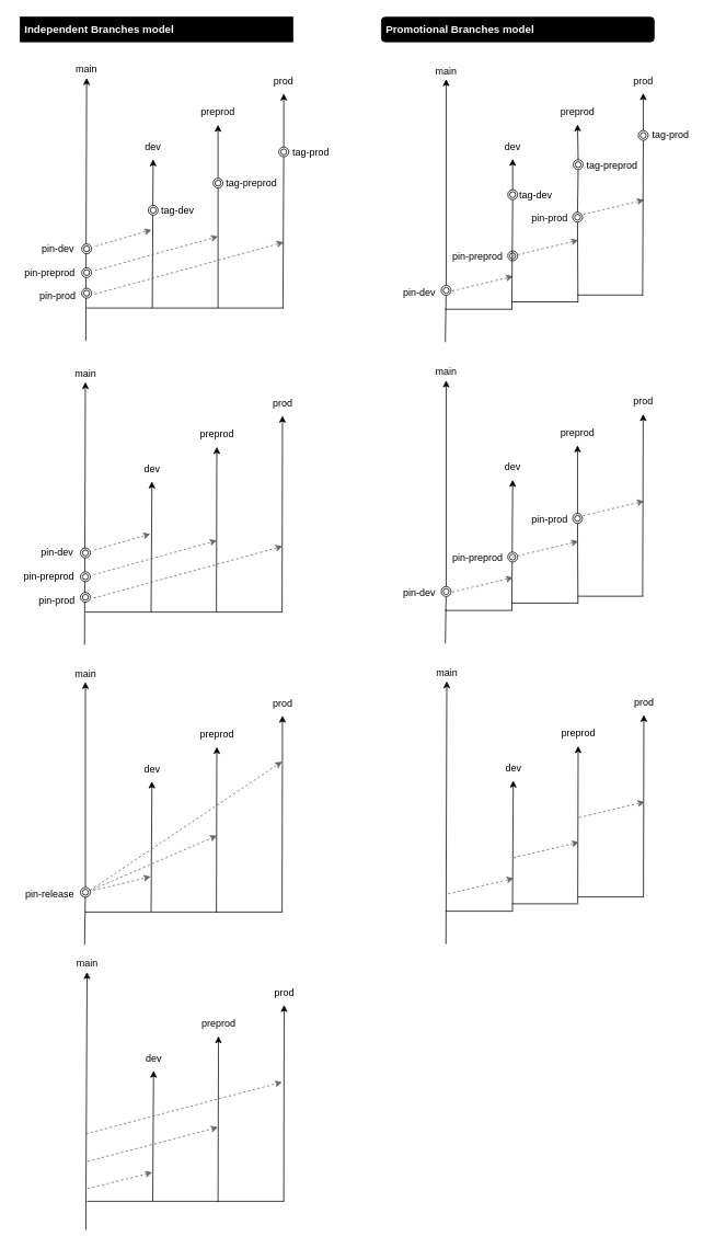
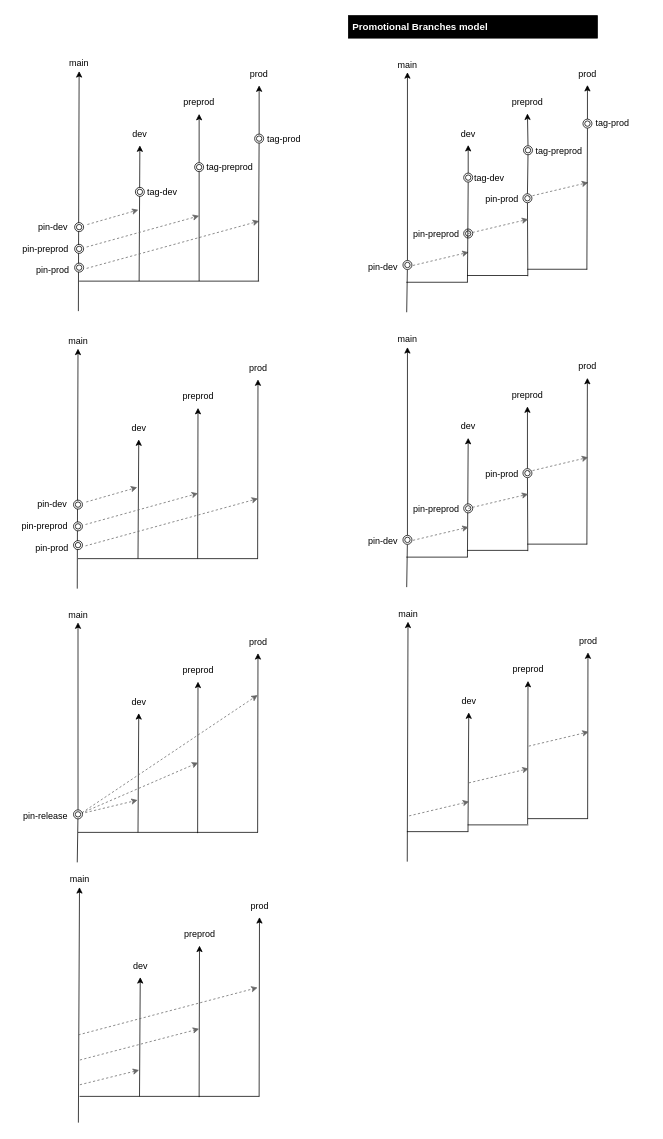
- <mxCell id="28" value="&lt;div style=&quot;font-size: 13px;&quot;&gt;&amp;nbsp;Independent Branches model&lt;br style=&quot;font-size: 13px;&quot;&gt;&lt;/div&gt;" style="rounded=0;whiteSpace=wrap;html=1;fillColor=#000000;align=left;fontSize=13;fontStyle=1;fontColor=#FFFFFF;" vertex="1" parent="1"><mxGeometry x="24" y="20" width="332" height="30" as="geometry" /></mxCell>
- <mxCell id="29" value="&lt;div style=&quot;font-size: 13px;&quot;&gt;&amp;nbsp;Promotional Branches model&lt;br style=&quot;font-size: 13px;&quot;&gt;&lt;/div&gt;" style="whiteSpace=wrap;html=1;fillColor=#000000;align=left;fontSize=13;fontStyle=1;fontColor=#FFFFFF;rounded=1;" vertex="1" parent="1"><mxGeometry x="464" y="20" width="332" height="30" as="geometry" /></mxCell>
+ <mxCell id="29" value="&lt;div style=&quot;font-size: 13px;&quot;&gt;&amp;nbsp;Promotional Branches model&lt;br style=&quot;font-size: 13px;&quot;&gt;&lt;/div&gt;" style="rounded=0;whiteSpace=wrap;html=1;fillColor=#000000;align=left;fontSize=13;fontStyle=1;fontColor=#FFFFFF;" vertex="1" parent="1"><mxGeometry x="464" y="20" width="332" height="30" as="geometry" /></mxCell>
